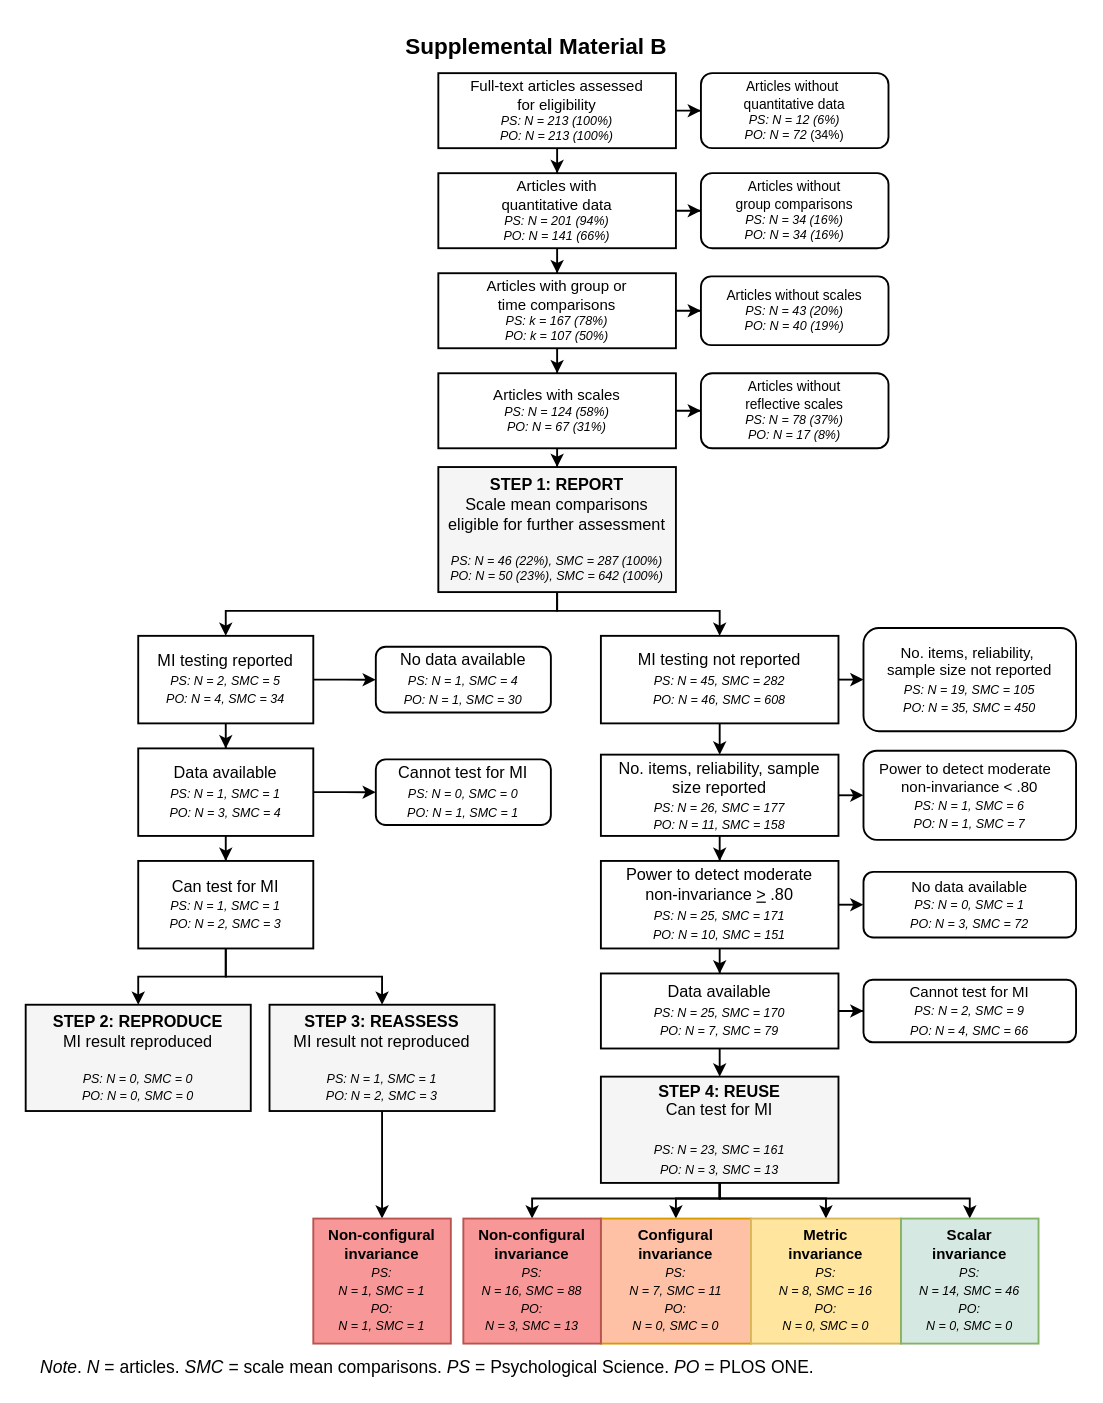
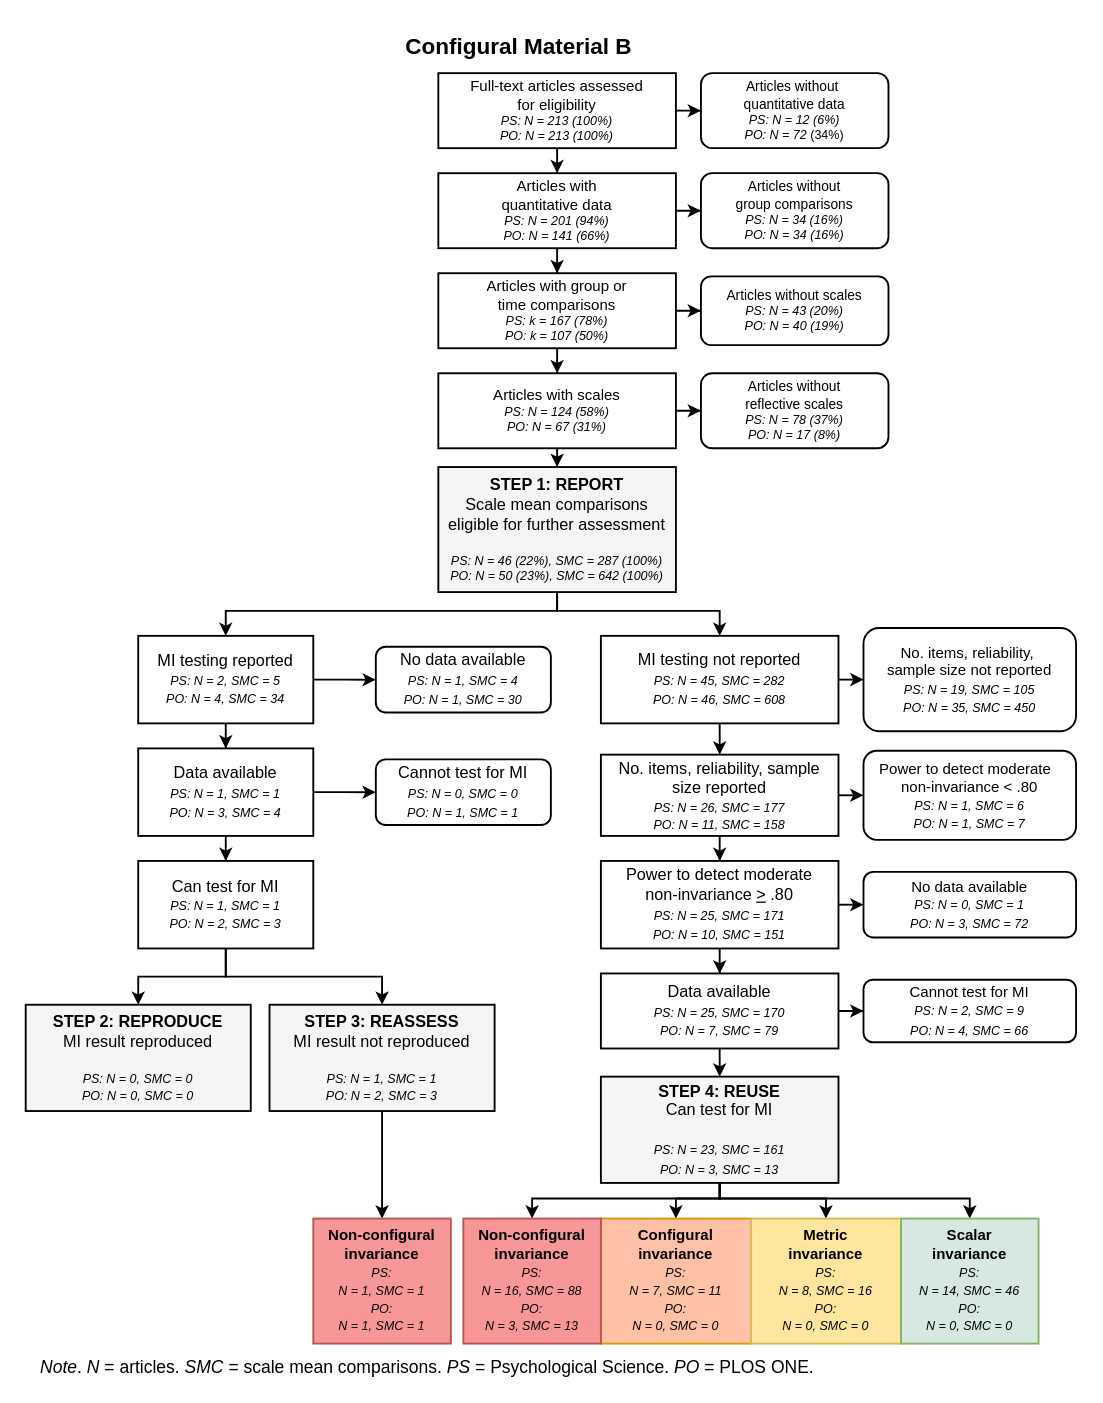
- <mxCell id="61" value="&lt;div&gt;&lt;font style=&quot;font-size: 18px;&quot;&gt;&lt;b&gt;Supplemental Material B&lt;br&gt;&lt;/b&gt;&lt;/font&gt;&lt;/div&gt;" style="text;whiteSpace=wrap;html=1;" vertex="1" parent="1"><mxGeometry x="322" y="20" width="230" height="20" as="geometry" /></mxCell>
+ <mxCell id="61" value="&lt;div&gt;&lt;font style=&quot;font-size: 18px;&quot;&gt;&lt;b&gt;Configural Material B&lt;br&gt;&lt;/b&gt;&lt;/font&gt;&lt;/div&gt;" style="text;whiteSpace=wrap;html=1;" vertex="1" parent="1"><mxGeometry x="322" y="20" width="230" height="20" as="geometry" /></mxCell>
